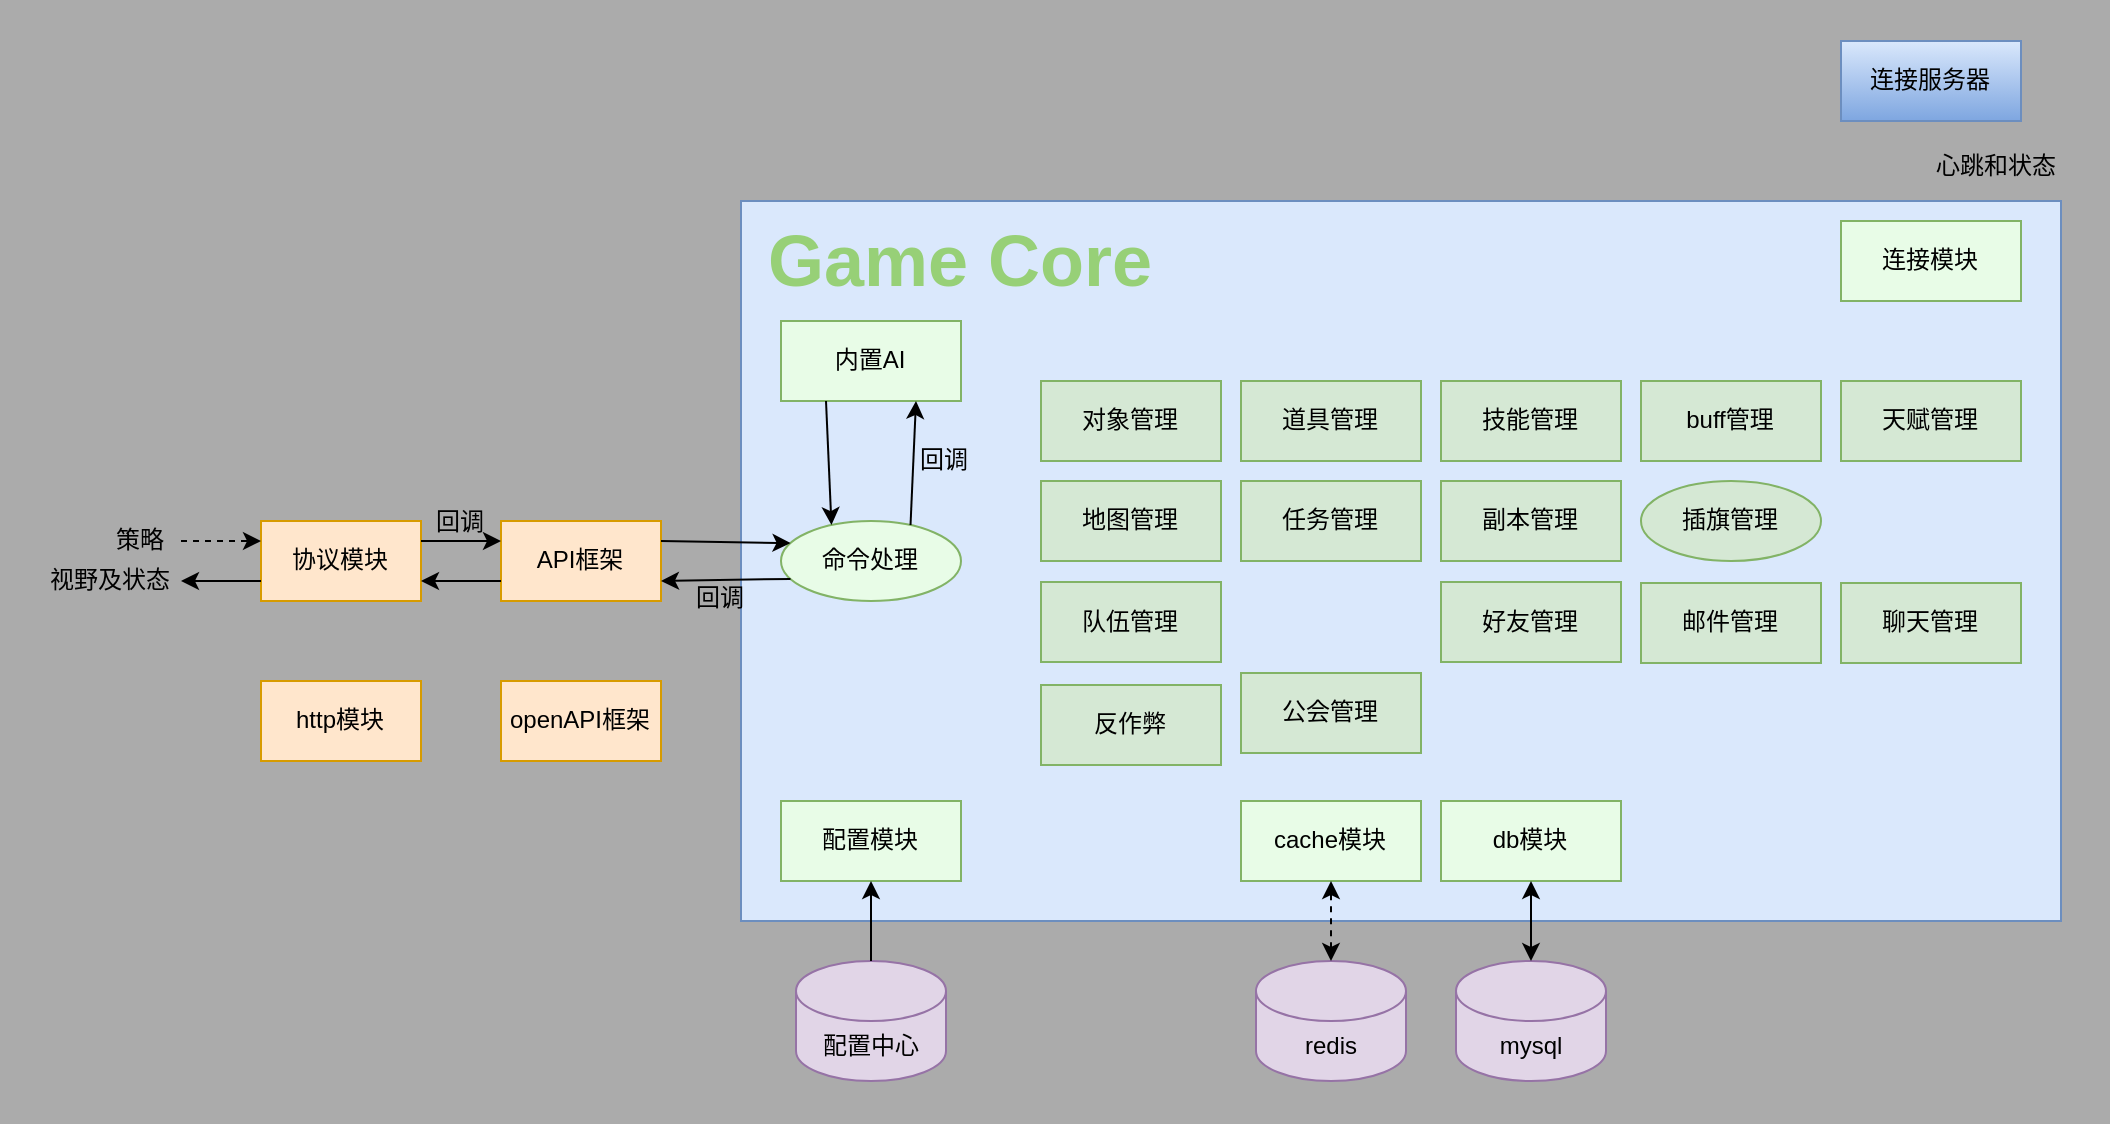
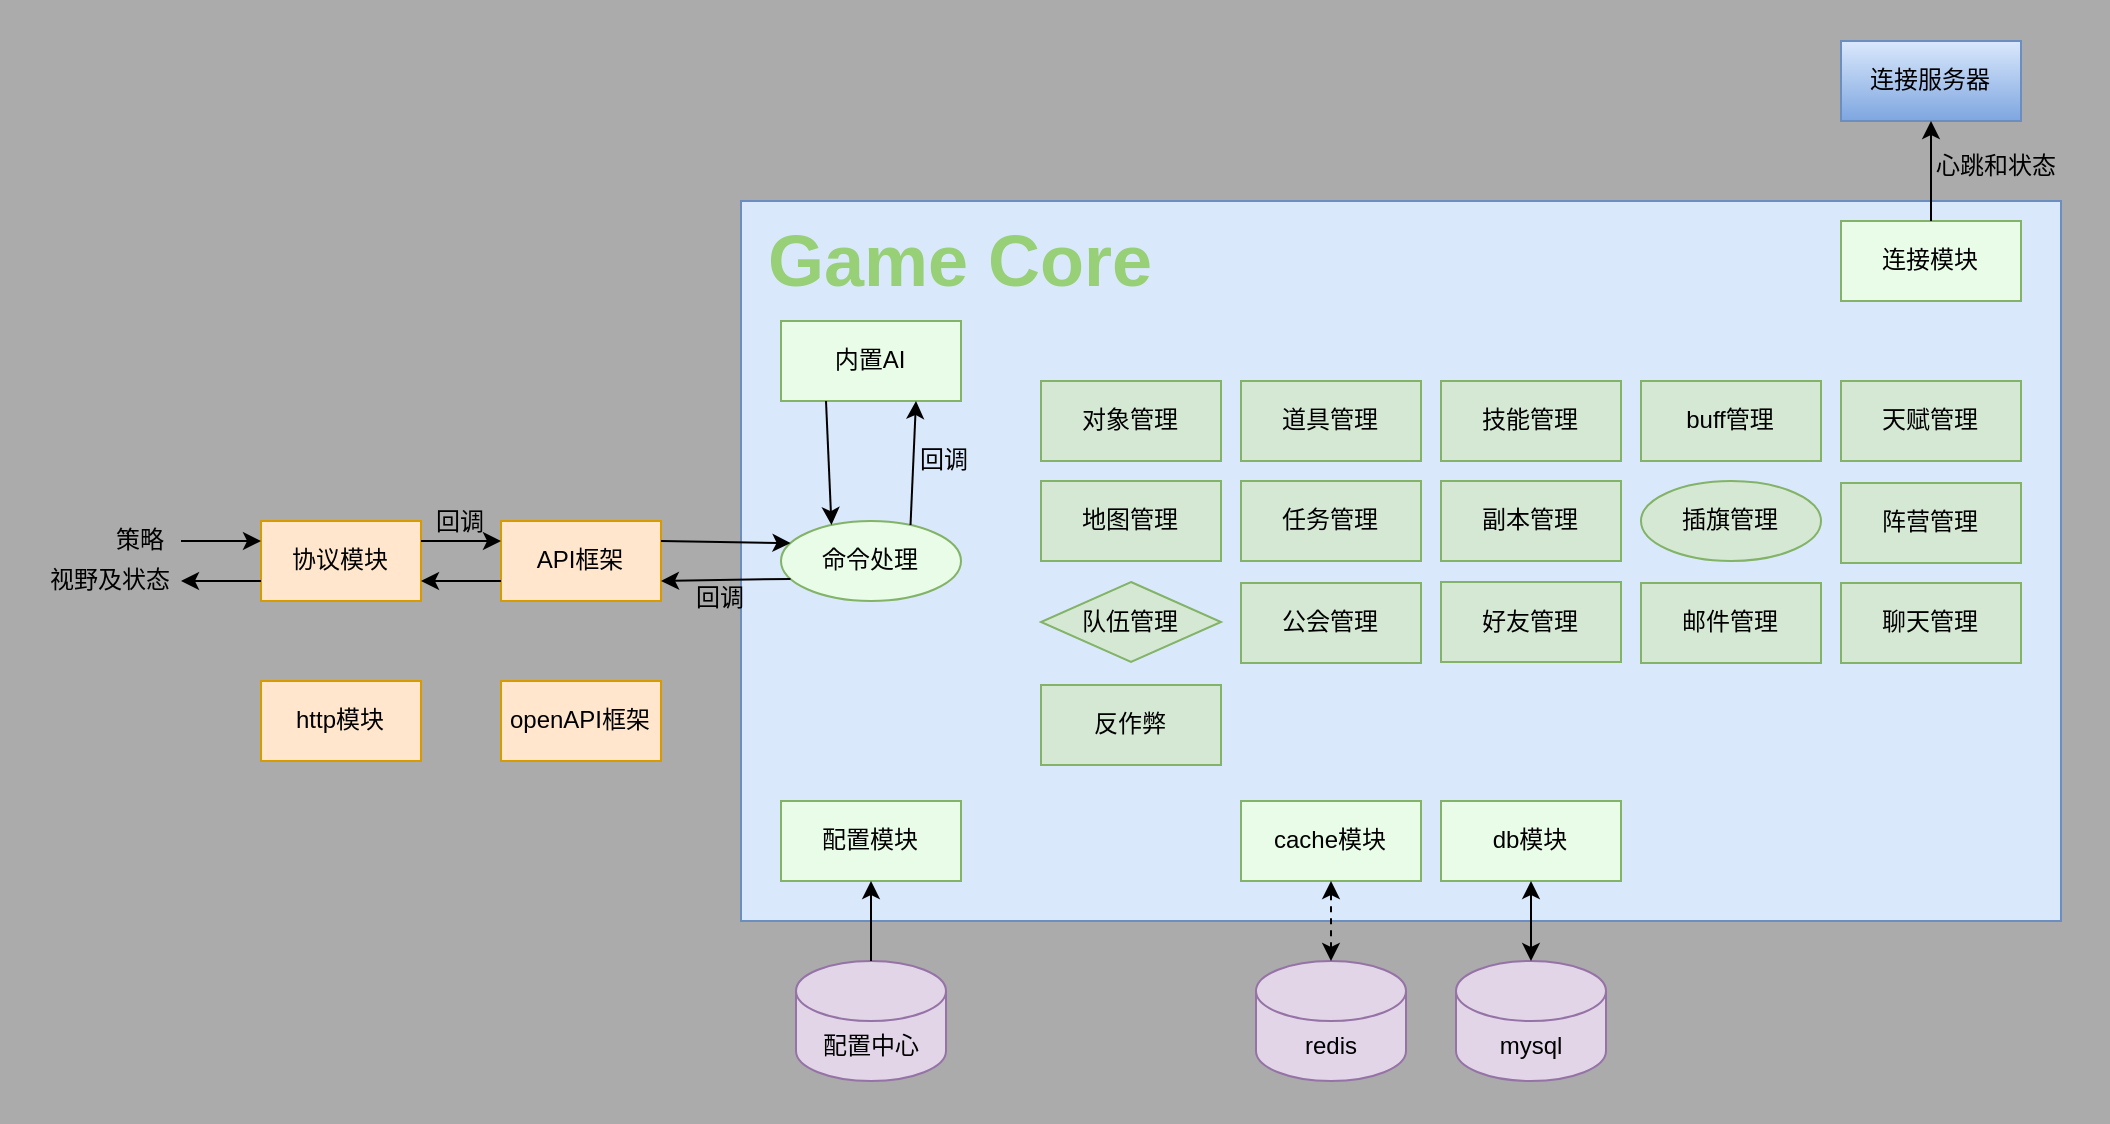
+ <mxCell id="46" value="" style="endArrow=classic;html=1;entryX=0.5;entryY=1;entryDx=0;entryDy=0;" edge="1" parent="2" source="44" target="45"><mxGeometry width="50" height="50" as="geometry"><mxPoint x="560" y="300" as="sourcePoint" /><mxPoint x="610" y="250" as="targetPoint" /></mxGeometry></mxCell>
+ <mxCell id="52" value="阵营管理" style="rounded=0;whiteSpace=wrap;html=1;fillColor=#d5e8d4;strokeColor=#82b366;" vertex="1" parent="2"><mxGeometry x="900" y="221" width="90" height="40" as="geometry" /></mxCell>
- <mxCell id="13" value="" style="endArrow=classic;html=1;exitX=1;exitY=0.5;exitDx=0;exitDy=0;entryX=0;entryY=0.25;entryDx=0;entryDy=0;dashed=1;" edge="1" parent="2" source="12" target="9"><mxGeometry width="50" height="50" as="geometry"><mxPoint x="280" y="380" as="sourcePoint" /><mxPoint x="330" y="330" as="targetPoint" /></mxGeometry></mxCell>
+ <mxCell id="13" value="" style="endArrow=classic;html=1;exitX=1;exitY=0.5;exitDx=0;exitDy=0;entryX=0;entryY=0.25;entryDx=0;entryDy=0;" edge="1" parent="2" source="12" target="9"><mxGeometry width="50" height="50" as="geometry"><mxPoint x="280" y="380" as="sourcePoint" /><mxPoint x="330" y="330" as="targetPoint" /></mxGeometry></mxCell>
- <mxCell id="32" value="队伍管理" style="rounded=0;whiteSpace=wrap;html=1;fillColor=#d5e8d4;strokeColor=#82b366;" vertex="1" parent="2"><mxGeometry x="500" y="270.5" width="90" height="40" as="geometry" /></mxCell>
+ <mxCell id="32" value="队伍管理" style="rhombus;whiteSpace=wrap;html=1;fillColor=#d5e8d4;strokeColor=#82b366;" vertex="1" parent="2"><mxGeometry x="500" y="270.5" width="90" height="40" as="geometry" /></mxCell>
- <mxCell id="33" value="公会管理" style="rounded=0;whiteSpace=wrap;html=1;fillColor=#d5e8d4;strokeColor=#82b366;" vertex="1" parent="2"><mxGeometry x="600" y="316" width="90" height="40" as="geometry" /></mxCell>
+ <mxCell id="33" value="公会管理" style="rounded=0;whiteSpace=wrap;html=1;fillColor=#d5e8d4;strokeColor=#82b366;" vertex="1" parent="2"><mxGeometry x="600" y="271" width="90" height="40" as="geometry" /></mxCell>
